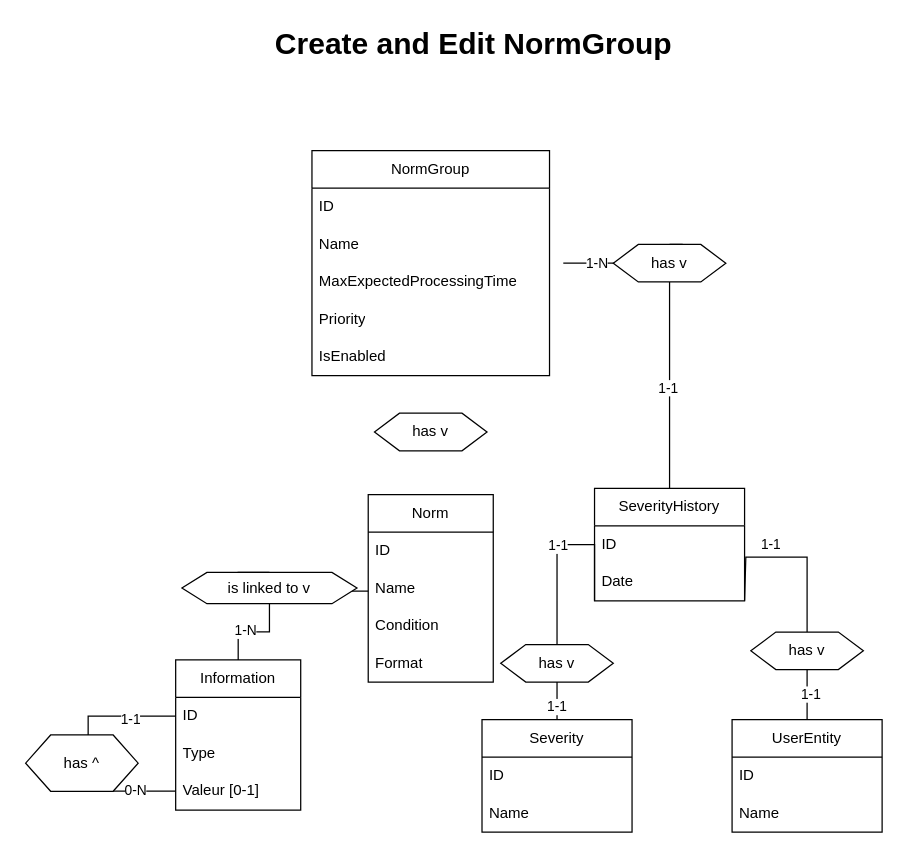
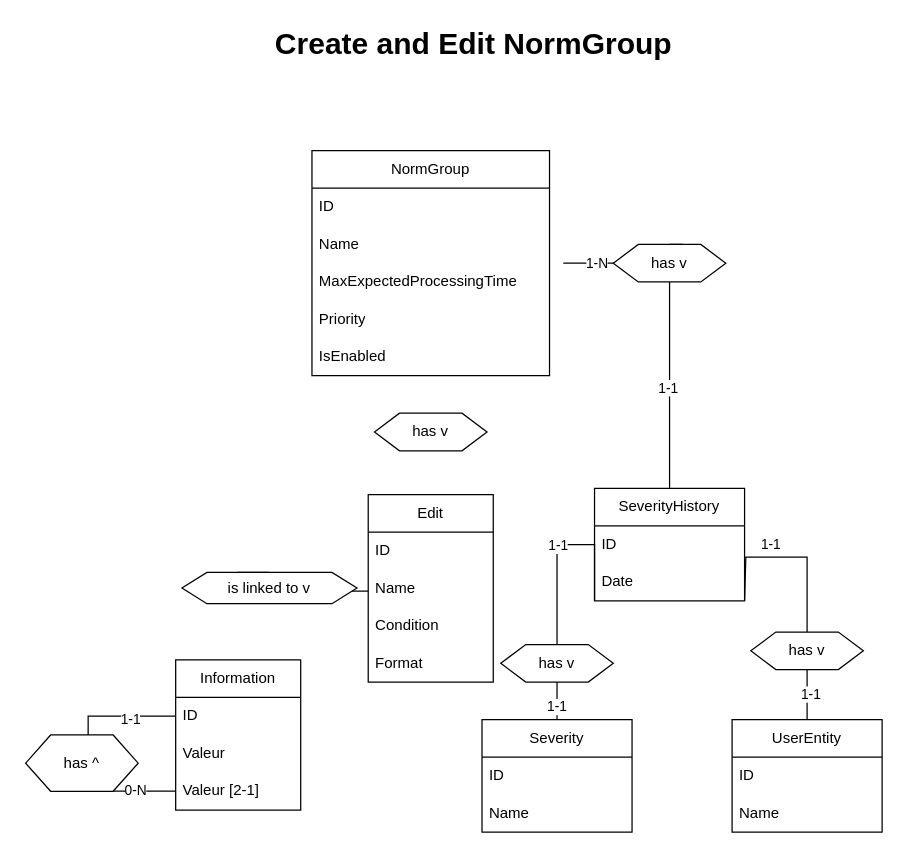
- <mxCell id="8" value="Norm" style="swimlane;fontStyle=0;childLayout=stackLayout;horizontal=1;startSize=30;horizontalStack=0;resizeParent=1;resizeParentMax=0;resizeLast=0;collapsible=1;marginBottom=0;whiteSpace=wrap;html=1;" parent="1" vertex="1"><mxGeometry x="294" y="395" width="100" height="150" as="geometry" /></mxCell>
+ <mxCell id="8" value="Edit" style="swimlane;fontStyle=0;childLayout=stackLayout;horizontal=1;startSize=30;horizontalStack=0;resizeParent=1;resizeParentMax=0;resizeLast=0;collapsible=1;marginBottom=0;whiteSpace=wrap;html=1;" parent="1" vertex="1"><mxGeometry x="294" y="395" width="100" height="150" as="geometry" /></mxCell>
- <mxCell id="44" style="edgeStyle=orthogonalEdgeStyle;rounded=0;orthogonalLoop=1;jettySize=auto;html=1;entryX=0.5;entryY=0;entryDx=0;entryDy=0;endArrow=none;endFill=0;" parent="1" source="48" target="37" edge="1"><mxGeometry relative="1" as="geometry" /></mxCell>
- <mxCell id="45" value="1-N" style="edgeLabel;html=1;align=center;verticalAlign=middle;resizable=0;points=[];" parent="44" vertex="1" connectable="0"><mxGeometry x="0.19" y="-1" relative="1" as="geometry"><mxPoint as="offset" /></mxGeometry></mxCell>
- <mxCell id="39" value="Type" style="text;strokeColor=none;fillColor=none;align=left;verticalAlign=middle;spacingLeft=4;spacingRight=4;overflow=hidden;points=[[0,0.5],[1,0.5]];portConstraint=eastwest;rotatable=0;whiteSpace=wrap;html=1;" parent="37" vertex="1"><mxGeometry y="60" width="100" height="30" as="geometry" /></mxCell>
+ <mxCell id="39" value="Valeur" style="text;strokeColor=none;fillColor=none;align=left;verticalAlign=middle;spacingLeft=4;spacingRight=4;overflow=hidden;points=[[0,0.5],[1,0.5]];portConstraint=eastwest;rotatable=0;whiteSpace=wrap;html=1;" parent="37" vertex="1"><mxGeometry y="60" width="100" height="30" as="geometry" /></mxCell>
- <mxCell id="43" value="Valeur [0-1]" style="text;strokeColor=none;fillColor=none;align=left;verticalAlign=middle;spacingLeft=4;spacingRight=4;overflow=hidden;points=[[0,0.5],[1,0.5]];portConstraint=eastwest;rotatable=0;whiteSpace=wrap;html=1;" parent="37" vertex="1"><mxGeometry y="90" width="100" height="30" as="geometry" /></mxCell>
+ <mxCell id="43" value="Valeur [2-1]" style="text;strokeColor=none;fillColor=none;align=left;verticalAlign=middle;spacingLeft=4;spacingRight=4;overflow=hidden;points=[[0,0.5],[1,0.5]];portConstraint=eastwest;rotatable=0;whiteSpace=wrap;html=1;" parent="37" vertex="1"><mxGeometry y="90" width="100" height="30" as="geometry" /></mxCell>
